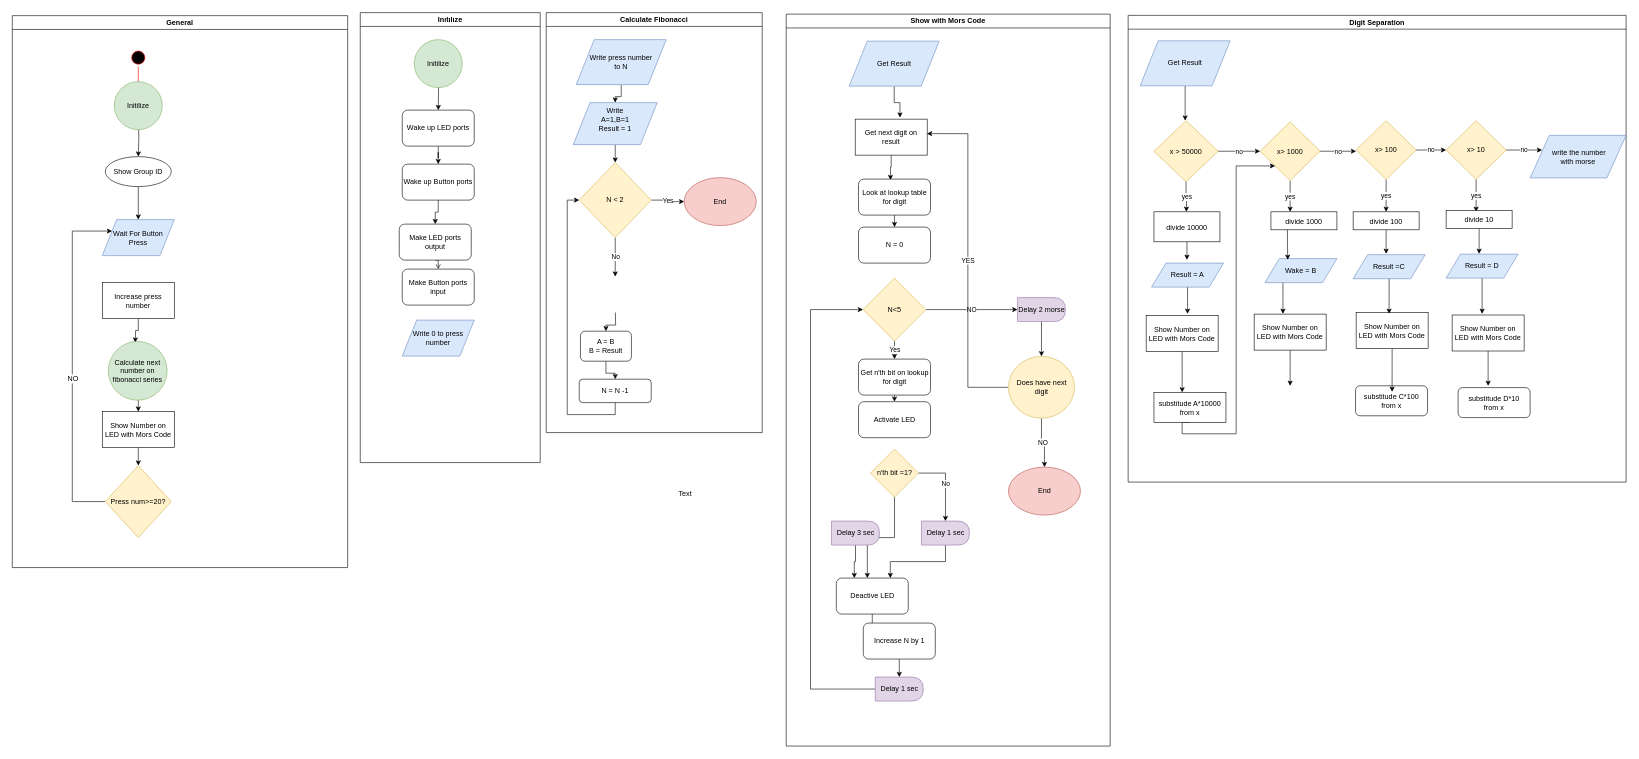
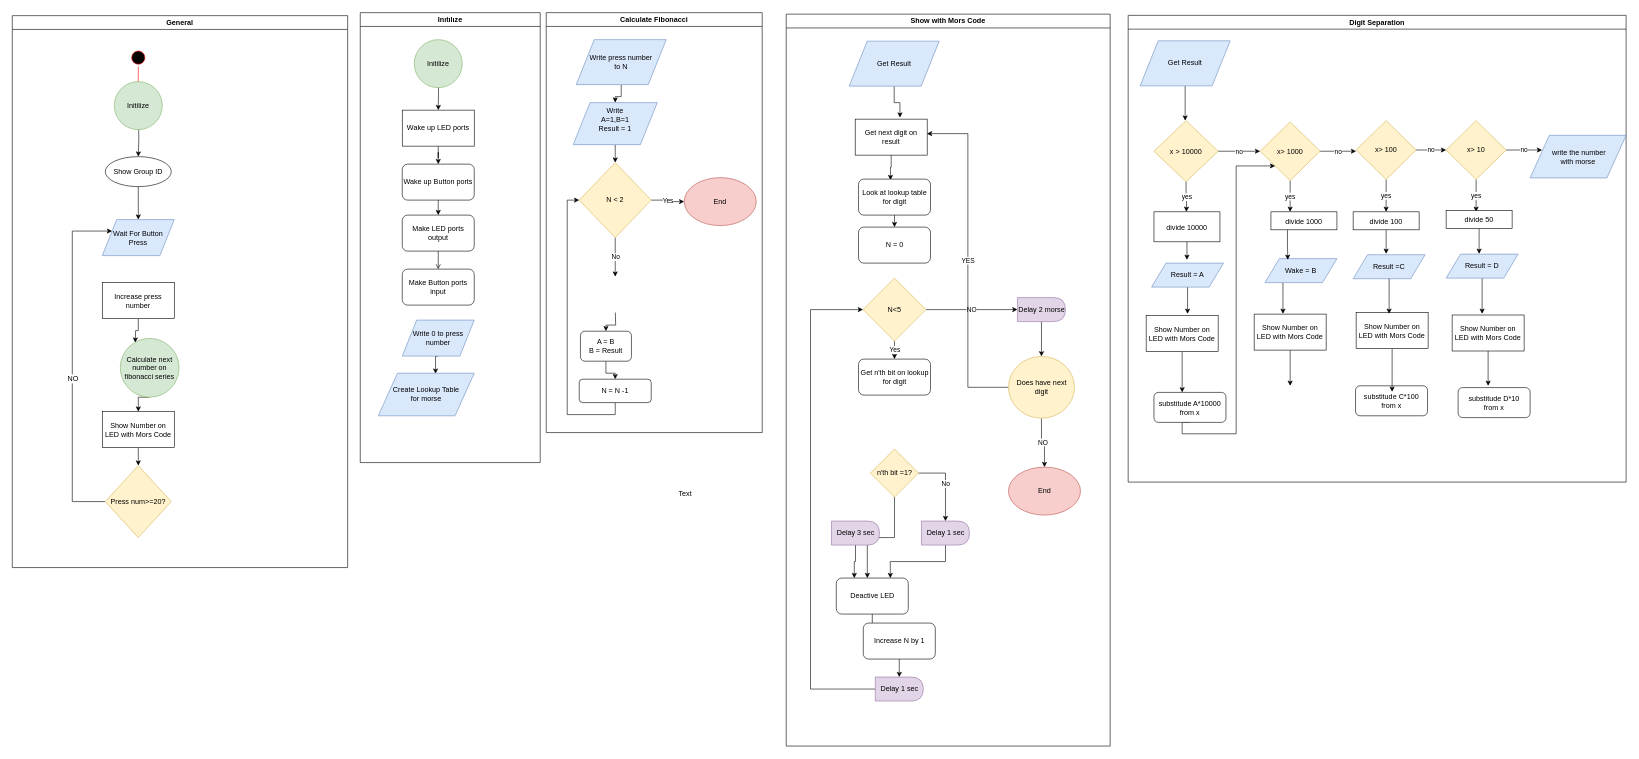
- <mxCell id="22" value="Wake up LED ports" style="rounded=1;whiteSpace=wrap;html=1;" parent="19" vertex="1"><mxGeometry x="70" y="162.5" width="120" height="60" as="geometry" /></mxCell>
+ <mxCell id="22" value="Wake up LED ports" style="whiteSpace=wrap;html=1;rounded=0;" parent="19" vertex="1"><mxGeometry x="70" y="162.5" width="120" height="60" as="geometry" /></mxCell>
- <mxCell id="52" value="x &amp;gt; 50000" style="rhombus;whiteSpace=wrap;html=1;fillColor=#fff2cc;strokeColor=#d6b656;" parent="46" vertex="1"><mxGeometry x="43" y="175.5" width="107" height="102" as="geometry" /></mxCell>
+ <mxCell id="52" value="x &amp;gt; 10000" style="rhombus;whiteSpace=wrap;html=1;fillColor=#fff2cc;strokeColor=#d6b656;" parent="46" vertex="1"><mxGeometry x="43" y="175.5" width="107" height="102" as="geometry" /></mxCell>
- <mxCell id="68" value="divide 10" style="" parent="46" vertex="1"><mxGeometry x="530" y="325.5" width="110" height="30" as="geometry" /></mxCell>
+ <mxCell id="68" value="divide 50" style="" parent="46" vertex="1"><mxGeometry x="530" y="325.5" width="110" height="30" as="geometry" /></mxCell>
- <mxCell id="26" value="Make LED ports output" style="rounded=1;whiteSpace=wrap;html=1;" parent="19" vertex="1"><mxGeometry x="65" y="352.5" width="120" height="60" as="geometry" /></mxCell>
+ <mxCell id="26" value="Make LED ports output" style="rounded=1;whiteSpace=wrap;html=1;" parent="19" vertex="1"><mxGeometry x="70" y="337.5" width="120" height="60" as="geometry" /></mxCell>
+ <mxCell id="28" style="edgeStyle=orthogonalEdgeStyle;rounded=0;orthogonalLoop=1;jettySize=auto;html=1;exitX=0.5;exitY=1;exitDx=0;exitDy=0;entryX=0.597;entryY=0.012;entryDx=0;entryDy=0;entryPerimeter=0;" parent="19" source="29" target="31" edge="1"><mxGeometry relative="1" as="geometry" /></mxCell>
- <mxCell id="18" value="Calculate next number on fibonacci series" style="ellipse;whiteSpace=wrap;html=1;aspect=fixed;fillColor=#d5e8d4;strokeColor=#82b366;" parent="2" vertex="1"><mxGeometry x="160" y="543" width="98" height="98" as="geometry" /></mxCell>
+ <mxCell id="18" value="Calculate next number on fibonacci series" style="ellipse;whiteSpace=wrap;html=1;aspect=fixed;fillColor=#d5e8d4;strokeColor=#82b366;" parent="2" vertex="1"><mxGeometry x="180" y="538" width="98" height="98" as="geometry" /></mxCell>
+ <mxCell id="31" value="&lt;div&gt;Create Lookup Table&lt;/div&gt;&lt;div&gt; for morse&lt;/div&gt;" style="shape=parallelogram;perimeter=parallelogramPerimeter;whiteSpace=wrap;html=1;fillColor=#dae8fc;strokeColor=#6c8ebf;" parent="19" vertex="1"><mxGeometry x="30" y="601" width="160" height="71" as="geometry" /></mxCell>
- <mxCell id="103" style="edgeStyle=orthogonalEdgeStyle;rounded=0;orthogonalLoop=1;jettySize=auto;html=1;exitX=0.5;exitY=1;exitDx=0;exitDy=0;entryX=0.5;entryY=0;entryDx=0;entryDy=0;" parent="92" source="104" target="108" edge="1"><mxGeometry relative="1" as="geometry" /></mxCell>
- <mxCell id="72" value="&lt;div&gt;substitude A*10000&lt;/div&gt;&lt;div&gt;from x&lt;br&gt;&lt;/div&gt;" style="whiteSpace=wrap;html=1;rounded=0;" parent="46" vertex="1"><mxGeometry x="43" y="628.5" width="120" height="50" as="geometry" /></mxCell>
+ <mxCell id="72" value="&lt;div&gt;substitude A*10000&lt;/div&gt;&lt;div&gt;from x&lt;br&gt;&lt;/div&gt;" style="rounded=1;whiteSpace=wrap;html=1;" parent="46" vertex="1"><mxGeometry x="43" y="628.5" width="120" height="50" as="geometry" /></mxCell>
- <mxCell id="108" value="Activate LED" style="rounded=1;whiteSpace=wrap;html=1;" parent="92" vertex="1"><mxGeometry x="120.5" y="646" width="120" height="60" as="geometry" /></mxCell>
